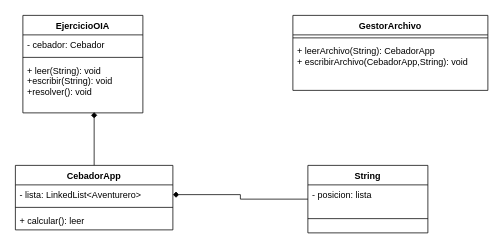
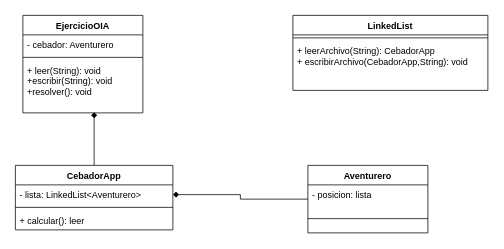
- <mxCell id="2" value="GestorArchivo" style="swimlane;fontStyle=1;align=center;verticalAlign=top;childLayout=stackLayout;horizontal=1;startSize=26;horizontalStack=0;resizeParent=1;resizeParentMax=0;resizeLast=0;collapsible=1;marginBottom=0;" vertex="1" parent="1"><mxGeometry x="390" y="20" width="260" height="100" as="geometry" /></mxCell>
+ <mxCell id="2" value="LinkedList" style="swimlane;fontStyle=1;align=center;verticalAlign=top;childLayout=stackLayout;horizontal=1;startSize=26;horizontalStack=0;resizeParent=1;resizeParentMax=0;resizeLast=0;collapsible=1;marginBottom=0;" vertex="1" parent="1"><mxGeometry x="390" y="20" width="260" height="100" as="geometry" /></mxCell>
- <mxCell id="15" value="- cebador: Cebador" style="text;strokeColor=none;fillColor=none;align=left;verticalAlign=top;spacingLeft=4;spacingRight=4;overflow=hidden;rotatable=0;points=[[0,0.5],[1,0.5]];portConstraint=eastwest;" vertex="1" parent="14"><mxGeometry y="26" width="160" height="26" as="geometry" /></mxCell>
+ <mxCell id="15" value="- cebador: Aventurero" style="text;strokeColor=none;fillColor=none;align=left;verticalAlign=top;spacingLeft=4;spacingRight=4;overflow=hidden;rotatable=0;points=[[0,0.5],[1,0.5]];portConstraint=eastwest;" vertex="1" parent="14"><mxGeometry y="26" width="160" height="26" as="geometry" /></mxCell>
- <mxCell id="11" value="String" style="swimlane;fontStyle=1;align=center;verticalAlign=top;childLayout=stackLayout;horizontal=1;startSize=26;horizontalStack=0;resizeParent=1;resizeParentMax=0;resizeLast=0;collapsible=1;marginBottom=0;" vertex="1" parent="1"><mxGeometry x="410" y="220" width="160" height="90" as="geometry" /></mxCell>
+ <mxCell id="11" value="Aventurero" style="swimlane;fontStyle=1;align=center;verticalAlign=top;childLayout=stackLayout;horizontal=1;startSize=26;horizontalStack=0;resizeParent=1;resizeParentMax=0;resizeLast=0;collapsible=1;marginBottom=0;" vertex="1" parent="1"><mxGeometry x="410" y="220" width="160" height="90" as="geometry" /></mxCell>
